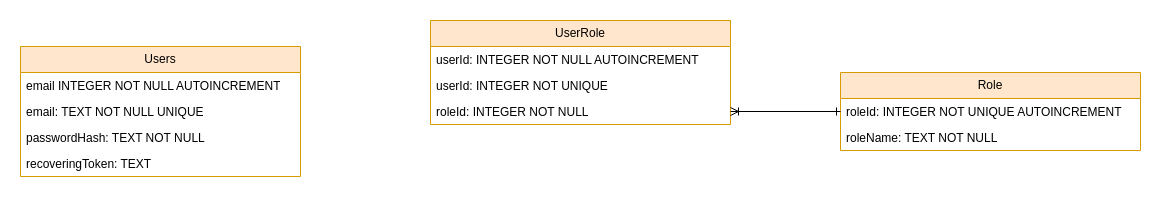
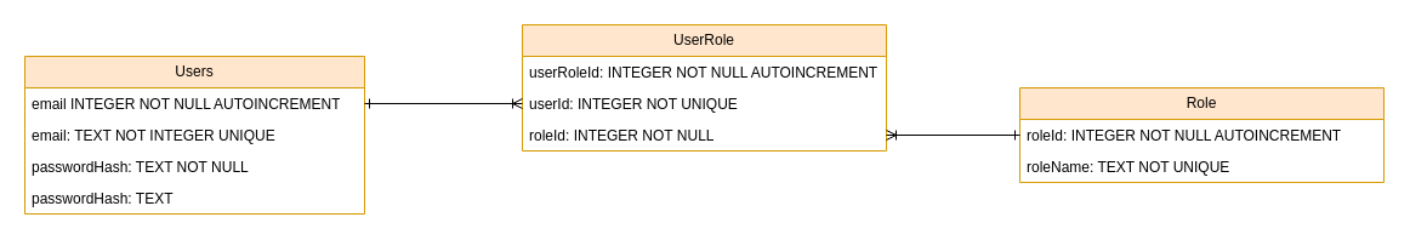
- <mxCell id="8" value="userId: INTEGER NOT NULL AUTOINCREMENT" style="text;strokeColor=none;fillColor=none;align=left;verticalAlign=top;spacingLeft=4;spacingRight=4;overflow=hidden;rotatable=0;points=[[0,0.5],[1,0.5]];portConstraint=eastwest;whiteSpace=wrap;html=1;" parent="7" vertex="1"><mxGeometry y="26" width="300" height="26" as="geometry" /></mxCell>
+ <mxCell id="8" value="userRoleId: INTEGER NOT NULL AUTOINCREMENT" style="text;strokeColor=none;fillColor=none;align=left;verticalAlign=top;spacingLeft=4;spacingRight=4;overflow=hidden;rotatable=0;points=[[0,0.5],[1,0.5]];portConstraint=eastwest;whiteSpace=wrap;html=1;" parent="7" vertex="1"><mxGeometry y="26" width="300" height="26" as="geometry" /></mxCell>
+ <mxCell id="11" value="" style="endArrow=ERoneToMany;html=1;rounded=0;exitX=1;exitY=0.5;exitDx=0;exitDy=0;startArrow=ERone;startFill=0;endFill=0;entryX=0;entryY=0.5;entryDx=0;entryDy=0;" parent="1" source="3" target="9" edge="1"><mxGeometry width="50" height="50" relative="1" as="geometry"><mxPoint x="280" y="90" as="sourcePoint" /><mxPoint x="420" y="70" as="targetPoint" /><Array as="points" /></mxGeometry></mxCell>
- <mxCell id="4" value="email: TEXT NOT NULL UNIQUE" style="text;strokeColor=none;fillColor=none;align=left;verticalAlign=top;spacingLeft=4;spacingRight=4;overflow=hidden;rotatable=0;points=[[0,0.5],[1,0.5]];portConstraint=eastwest;whiteSpace=wrap;html=1;" parent="2" vertex="1"><mxGeometry y="52" width="280" height="26" as="geometry" /></mxCell>
+ <mxCell id="4" value="email: TEXT NOT INTEGER UNIQUE" style="text;strokeColor=none;fillColor=none;align=left;verticalAlign=top;spacingLeft=4;spacingRight=4;overflow=hidden;rotatable=0;points=[[0,0.5],[1,0.5]];portConstraint=eastwest;whiteSpace=wrap;html=1;" parent="2" vertex="1"><mxGeometry y="52" width="280" height="26" as="geometry" /></mxCell>
- <mxCell id="13" value="roleId: INTEGER NOT UNIQUE AUTOINCREMENT" style="text;strokeColor=none;fillColor=none;align=left;verticalAlign=top;spacingLeft=4;spacingRight=4;overflow=hidden;rotatable=0;points=[[0,0.5],[1,0.5]];portConstraint=eastwest;whiteSpace=wrap;html=1;" vertex="1" parent="12"><mxGeometry y="26" width="300" height="26" as="geometry" /></mxCell>
+ <mxCell id="13" value="roleId: INTEGER NOT NULL AUTOINCREMENT" style="text;strokeColor=none;fillColor=none;align=left;verticalAlign=top;spacingLeft=4;spacingRight=4;overflow=hidden;rotatable=0;points=[[0,0.5],[1,0.5]];portConstraint=eastwest;whiteSpace=wrap;html=1;" vertex="1" parent="12"><mxGeometry y="26" width="300" height="26" as="geometry" /></mxCell>
- <mxCell id="14" value="roleName: TEXT NOT NULL" style="text;strokeColor=none;fillColor=none;align=left;verticalAlign=top;spacingLeft=4;spacingRight=4;overflow=hidden;rotatable=0;points=[[0,0.5],[1,0.5]];portConstraint=eastwest;whiteSpace=wrap;html=1;" vertex="1" parent="12"><mxGeometry y="52" width="300" height="26" as="geometry" /></mxCell>
+ <mxCell id="14" value="roleName: TEXT NOT UNIQUE" style="text;strokeColor=none;fillColor=none;align=left;verticalAlign=top;spacingLeft=4;spacingRight=4;overflow=hidden;rotatable=0;points=[[0,0.5],[1,0.5]];portConstraint=eastwest;whiteSpace=wrap;html=1;" vertex="1" parent="12"><mxGeometry y="52" width="300" height="26" as="geometry" /></mxCell>
- <mxCell id="6" value="recoveringToken: TEXT" style="text;strokeColor=none;fillColor=none;align=left;verticalAlign=top;spacingLeft=4;spacingRight=4;overflow=hidden;rotatable=0;points=[[0,0.5],[1,0.5]];portConstraint=eastwest;whiteSpace=wrap;html=1;" parent="2" vertex="1"><mxGeometry y="104" width="280" height="26" as="geometry" /></mxCell>
+ <mxCell id="6" value="passwordHash: TEXT" style="text;strokeColor=none;fillColor=none;align=left;verticalAlign=top;spacingLeft=4;spacingRight=4;overflow=hidden;rotatable=0;points=[[0,0.5],[1,0.5]];portConstraint=eastwest;whiteSpace=wrap;html=1;" parent="2" vertex="1"><mxGeometry y="104" width="280" height="26" as="geometry" /></mxCell>
